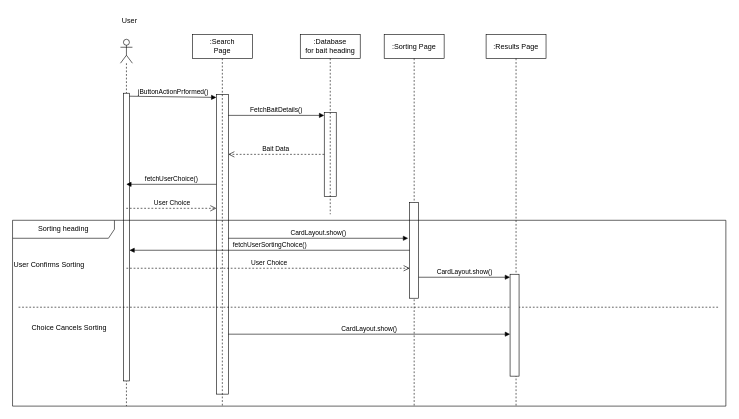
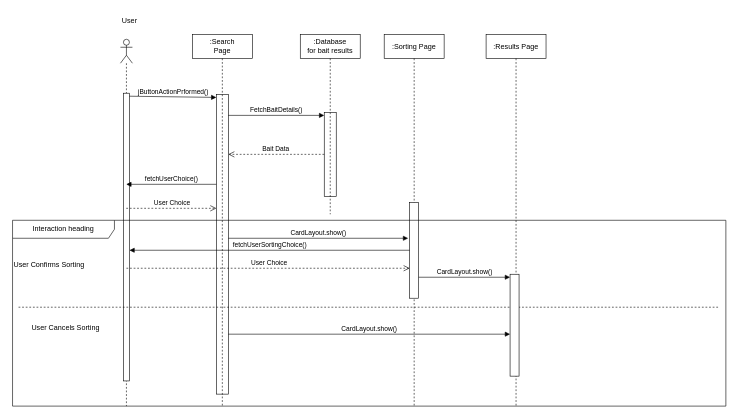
- <mxCell id="16" value=":Database&lt;div&gt;for bait heading&lt;/div&gt;" style="shape=umlLifeline;perimeter=lifelinePerimeter;whiteSpace=wrap;html=1;container=1;dropTarget=0;collapsible=0;recursiveResize=0;outlineConnect=0;portConstraint=eastwest;newEdgeStyle={&quot;curved&quot;:0,&quot;rounded&quot;:0};" parent="1" vertex="1"><mxGeometry x="500" y="57" width="100" height="300" as="geometry" /></mxCell>
+ <mxCell id="16" value=":Database&lt;div&gt;for bait results&lt;/div&gt;" style="shape=umlLifeline;perimeter=lifelinePerimeter;whiteSpace=wrap;html=1;container=1;dropTarget=0;collapsible=0;recursiveResize=0;outlineConnect=0;portConstraint=eastwest;newEdgeStyle={&quot;curved&quot;:0,&quot;rounded&quot;:0};" parent="1" vertex="1"><mxGeometry x="500" y="57" width="100" height="300" as="geometry" /></mxCell>
- <mxCell id="18" value="Sorting heading" style="shape=umlFrame;whiteSpace=wrap;html=1;pointerEvents=0;recursiveResize=0;container=1;collapsible=0;width=170;" parent="1" vertex="1"><mxGeometry x="20" y="367" width="1190" height="310" as="geometry" /></mxCell>
+ <mxCell id="18" value="Interaction heading" style="shape=umlFrame;whiteSpace=wrap;html=1;pointerEvents=0;recursiveResize=0;container=1;collapsible=0;width=170;" parent="1" vertex="1"><mxGeometry x="20" y="367" width="1190" height="310" as="geometry" /></mxCell>
- <mxCell id="20" value="Choice Cancels Sorting" style="line;strokeWidth=1;dashed=1;labelPosition=center;verticalLabelPosition=bottom;align=left;verticalAlign=top;spacingLeft=20;spacingTop=15;html=1;whiteSpace=wrap;" parent="18" vertex="1"><mxGeometry x="10" y="140" width="1170" height="10" as="geometry" /></mxCell>
+ <mxCell id="20" value="User Cancels Sorting" style="line;strokeWidth=1;dashed=1;labelPosition=center;verticalLabelPosition=bottom;align=left;verticalAlign=top;spacingLeft=20;spacingTop=15;html=1;whiteSpace=wrap;" parent="18" vertex="1"><mxGeometry x="10" y="140" width="1170" height="10" as="geometry" /></mxCell>
